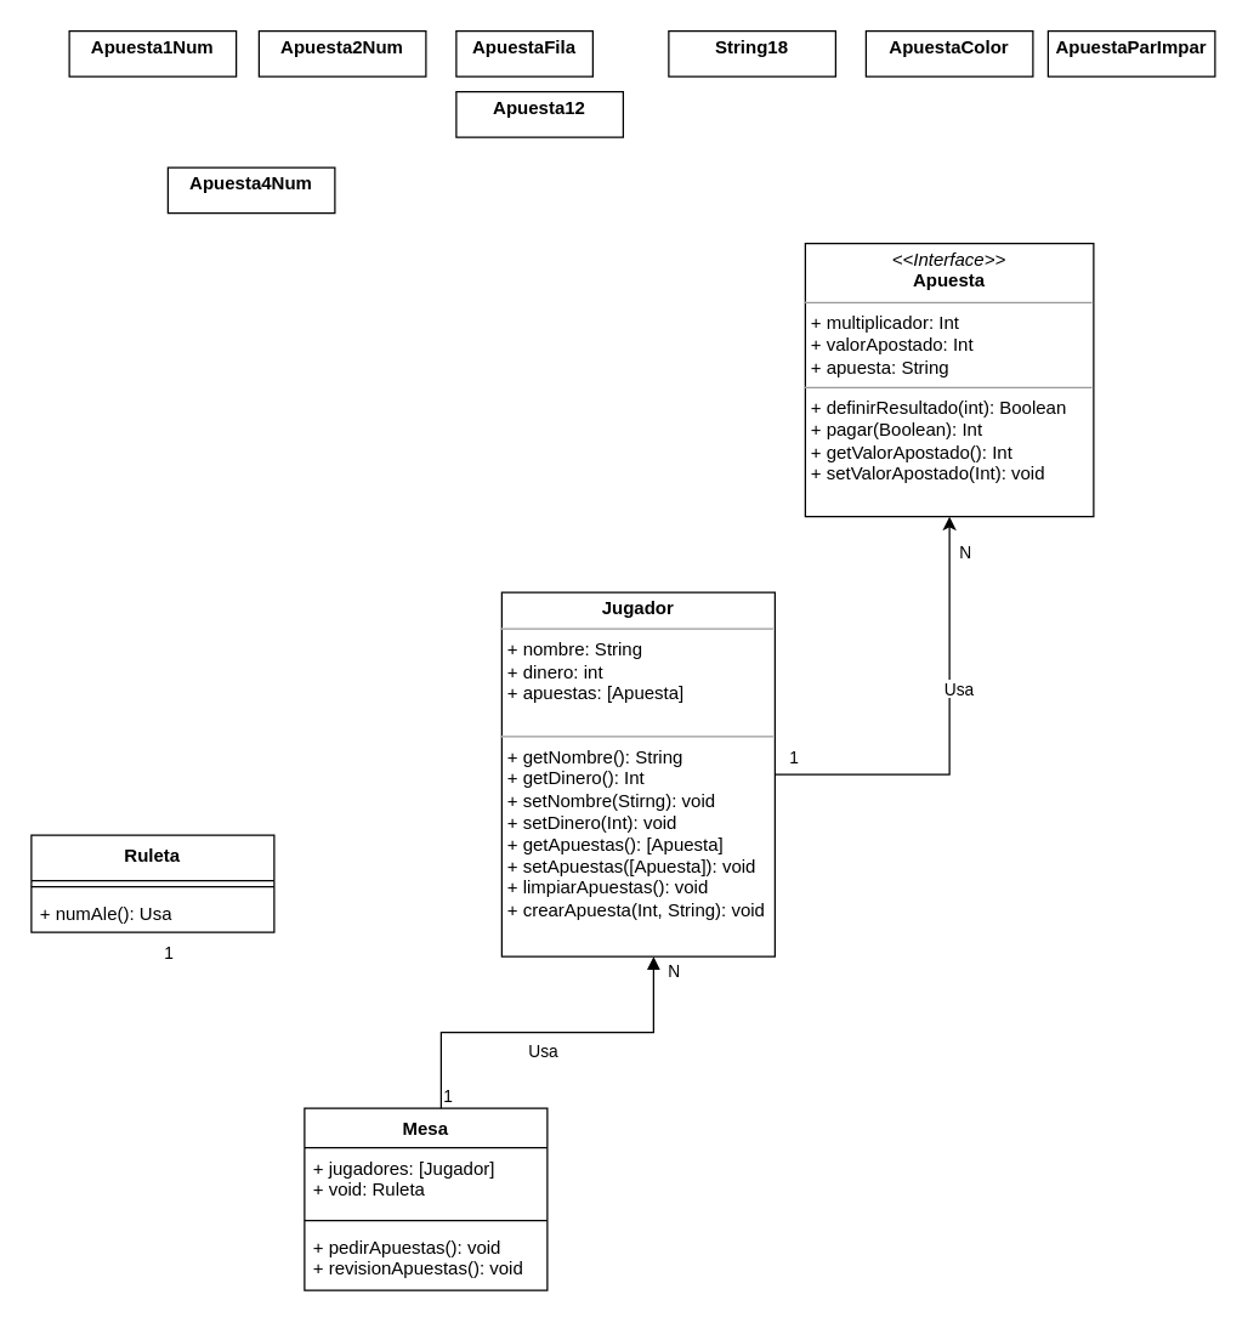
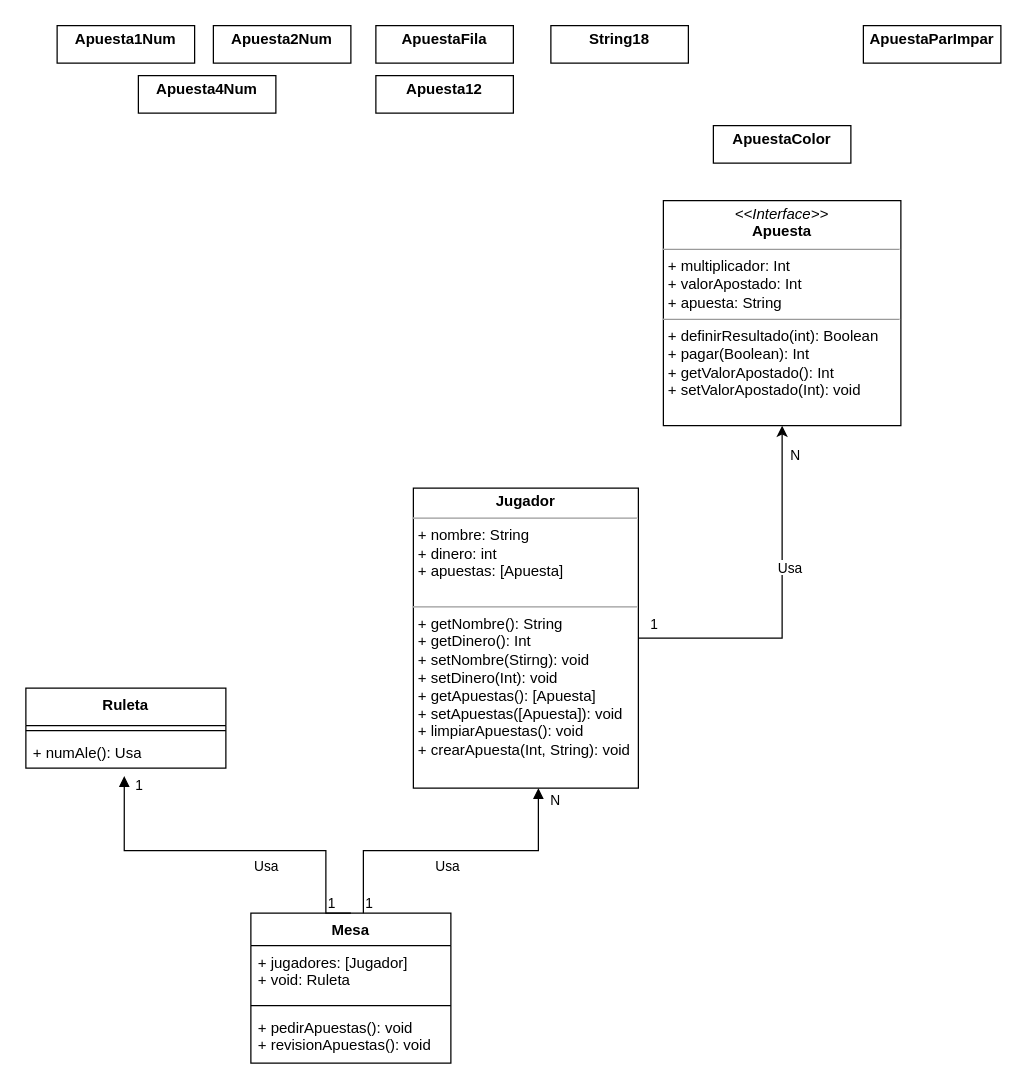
- <mxCell id="28" value="&lt;p style=&quot;margin:0px;margin-top:4px;text-align:center;&quot;&gt;&lt;b&gt;ApuestaFila&lt;/b&gt;&lt;/p&gt;" style="verticalAlign=top;align=left;overflow=fill;fontSize=12;fontFamily=Helvetica;html=1;whiteSpace=wrap;" parent="1" vertex="1"><mxGeometry x="300" y="20" width="90" height="30" as="geometry" /></mxCell>
+ <mxCell id="28" value="&lt;p style=&quot;margin:0px;margin-top:4px;text-align:center;&quot;&gt;&lt;b&gt;ApuestaFila&lt;/b&gt;&lt;/p&gt;" style="verticalAlign=top;align=left;overflow=fill;fontSize=12;fontFamily=Helvetica;html=1;whiteSpace=wrap;" parent="1" vertex="1"><mxGeometry x="300" y="20" width="110" height="30" as="geometry" /></mxCell>
- <mxCell id="24" value="&lt;p style=&quot;margin:0px;margin-top:4px;text-align:center;&quot;&gt;&lt;b&gt;ApuestaColor&lt;/b&gt;&lt;/p&gt;&lt;p style=&quot;margin:0px;margin-left:4px;&quot;&gt;&lt;br&gt;&lt;/p&gt;" style="verticalAlign=top;align=left;overflow=fill;fontSize=12;fontFamily=Helvetica;html=1;whiteSpace=wrap;" parent="1" vertex="1"><mxGeometry x="570" y="20" width="110" height="30" as="geometry" /></mxCell>
+ <mxCell id="24" value="&lt;p style=&quot;margin:0px;margin-top:4px;text-align:center;&quot;&gt;&lt;b&gt;ApuestaColor&lt;/b&gt;&lt;/p&gt;&lt;p style=&quot;margin:0px;margin-left:4px;&quot;&gt;&lt;br&gt;&lt;/p&gt;" style="verticalAlign=top;align=left;overflow=fill;fontSize=12;fontFamily=Helvetica;html=1;whiteSpace=wrap;" parent="1" vertex="1"><mxGeometry x="570" y="100" width="110" height="30" as="geometry" /></mxCell>
- <mxCell id="23" value="&lt;p style=&quot;margin:0px;margin-top:4px;text-align:center;&quot;&gt;&lt;b&gt;Apuesta4Num&lt;/b&gt;&lt;/p&gt;&lt;p style=&quot;margin:0px;margin-left:4px;&quot;&gt;&lt;br&gt;&lt;/p&gt;" style="verticalAlign=top;align=left;overflow=fill;fontSize=12;fontFamily=Helvetica;html=1;whiteSpace=wrap;" parent="1" vertex="1"><mxGeometry x="110" y="110" width="110" height="30" as="geometry" /></mxCell>
+ <mxCell id="23" value="&lt;p style=&quot;margin:0px;margin-top:4px;text-align:center;&quot;&gt;&lt;b&gt;Apuesta4Num&lt;/b&gt;&lt;/p&gt;&lt;p style=&quot;margin:0px;margin-left:4px;&quot;&gt;&lt;br&gt;&lt;/p&gt;" style="verticalAlign=top;align=left;overflow=fill;fontSize=12;fontFamily=Helvetica;html=1;whiteSpace=wrap;" parent="1" vertex="1"><mxGeometry x="110" y="60" width="110" height="30" as="geometry" /></mxCell>
+ <mxCell id="9" value="Usa" style="endArrow=block;endFill=1;html=1;edgeStyle=orthogonalEdgeStyle;align=left;verticalAlign=top;rounded=0;entryX=0.492;entryY=1.246;entryDx=0;entryDy=0;entryPerimeter=0;exitX=0.5;exitY=0;exitDx=0;exitDy=0;" parent="1" source="5" target="4" edge="1"><mxGeometry x="-0.114" relative="1" as="geometry"><mxPoint x="200" y="690" as="sourcePoint" /><mxPoint x="360" y="690" as="targetPoint" /><Array as="points"><mxPoint x="260" y="680" /><mxPoint x="99" y="680" /></Array><mxPoint as="offset" /></mxGeometry></mxCell>
+ <mxCell id="10" value="1" style="edgeLabel;resizable=0;html=1;align=left;verticalAlign=bottom;" parent="9" connectable="0" vertex="1"><mxGeometry x="-1" relative="1" as="geometry"><mxPoint x="-20" as="offset" /></mxGeometry></mxCell>
